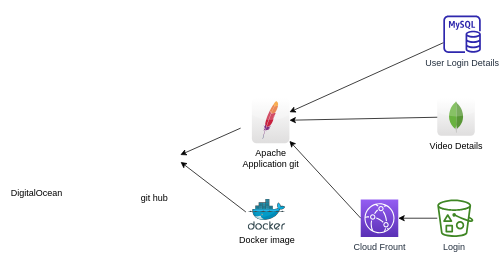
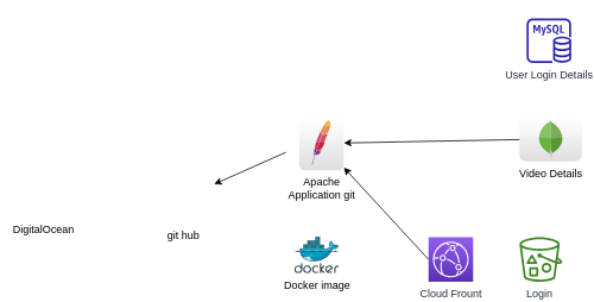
- <mxCell id="10" value="" style="endArrow=classic;html=1;rounded=0;" edge="1" parent="1" source="5" target="7"><mxGeometry width="50" height="50" relative="1" as="geometry"><mxPoint x="360" y="265" as="sourcePoint" /><mxPoint x="410" y="215" as="targetPoint" /></mxGeometry></mxCell>
- <mxCell id="6" value="Video Details" style="dashed=0;outlineConnect=0;html=1;align=center;labelPosition=center;verticalLabelPosition=bottom;verticalAlign=top;shape=mxgraph.webicons.mongodb;gradientColor=#DFDEDE" vertex="1" parent="1"><mxGeometry x="581.92" y="130" width="50" height="50" as="geometry" /></mxCell>
+ <mxCell id="6" value="Video Details" style="dashed=0;outlineConnect=0;html=1;align=center;labelPosition=center;verticalLabelPosition=bottom;verticalAlign=top;shape=mxgraph.webicons.mongodb;gradientColor=#DFDEDE" vertex="1" parent="1"><mxGeometry x="581.92" y="130" width="70" height="50" as="geometry" /></mxCell>
- <mxCell id="15" value="" style="endArrow=classic;html=1;rounded=0;entryX=1;entryY=0.5;entryDx=0;entryDy=0;exitX=-0.06;exitY=0.407;exitDx=0;exitDy=0;exitPerimeter=0;" edge="1" parent="1" source="13" target="14"><mxGeometry width="50" height="50" relative="1" as="geometry"><mxPoint x="360" y="265" as="sourcePoint" /><mxPoint x="410" y="215" as="targetPoint" /></mxGeometry></mxCell>
- <mxCell id="2" value="" style="edgeStyle=orthogonalEdgeStyle;rounded=0;orthogonalLoop=1;jettySize=auto;html=1;" edge="1" parent="1" source="3" target="4"><mxGeometry relative="1" as="geometry" /></mxCell>
